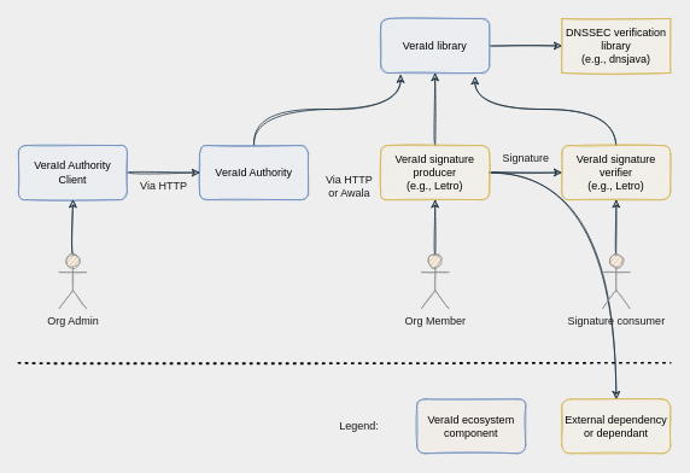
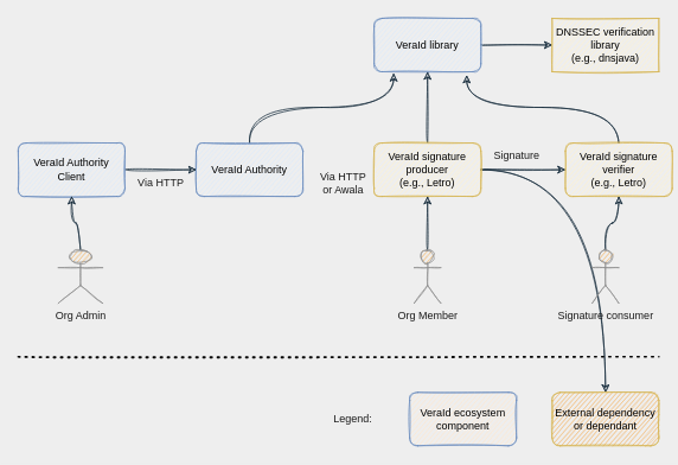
- <mxCell id="15" value="VeraId signature verifier&lt;br&gt;(e.g., Letro)" style="rounded=1;whiteSpace=wrap;html=1;strokeColor=#d6b656;fillColor=#fff2cc;sketch=1;" parent="1" vertex="1"><mxGeometry x="620" y="160" width="120" height="60" as="geometry" /></mxCell>
+ <mxCell id="15" value="VeraId signature verifier&lt;br&gt;(e.g., Letro)" style="rounded=1;whiteSpace=wrap;html=1;strokeColor=#d6b656;fillColor=#fff2cc;sketch=1;" parent="1" vertex="1"><mxGeometry x="635" y="160" width="120" height="60" as="geometry" /></mxCell>
- <mxCell id="11" value="Org Admin" style="shape=umlActor;verticalLabelPosition=bottom;verticalAlign=top;html=1;outlineConnect=0;labelPosition=center;align=center;fillColor=#F5AB50;strokeColor=#909090;fontColor=#1A1A1A;rounded=1;sketch=1;" parent="1" vertex="1"><mxGeometry x="65" y="280" width="30" height="60" as="geometry" /></mxCell>
+ <mxCell id="11" value="Org Admin" style="shape=umlActor;verticalLabelPosition=bottom;verticalAlign=top;html=1;outlineConnect=0;labelPosition=center;align=center;fillColor=#F5AB50;strokeColor=#909090;fontColor=#1A1A1A;rounded=1;sketch=1;" parent="1" vertex="1"><mxGeometry x="65" y="280" width="50" height="60" as="geometry" /></mxCell>
- <mxCell id="26" value="External dependency or dependant" style="rounded=1;whiteSpace=wrap;html=1;fillColor=#fff2cc;strokeColor=#d6b656;sketch=1;" parent="1" vertex="1"><mxGeometry x="620" y="440" width="120" height="60" as="geometry" /></mxCell>
+ <mxCell id="26" value="External dependency or dependant" style="rounded=1;whiteSpace=wrap;html=1;fillColor=#f5ab50;strokeColor=#d6b656;sketch=1;" parent="1" vertex="1"><mxGeometry x="620" y="440" width="120" height="60" as="geometry" /></mxCell>
